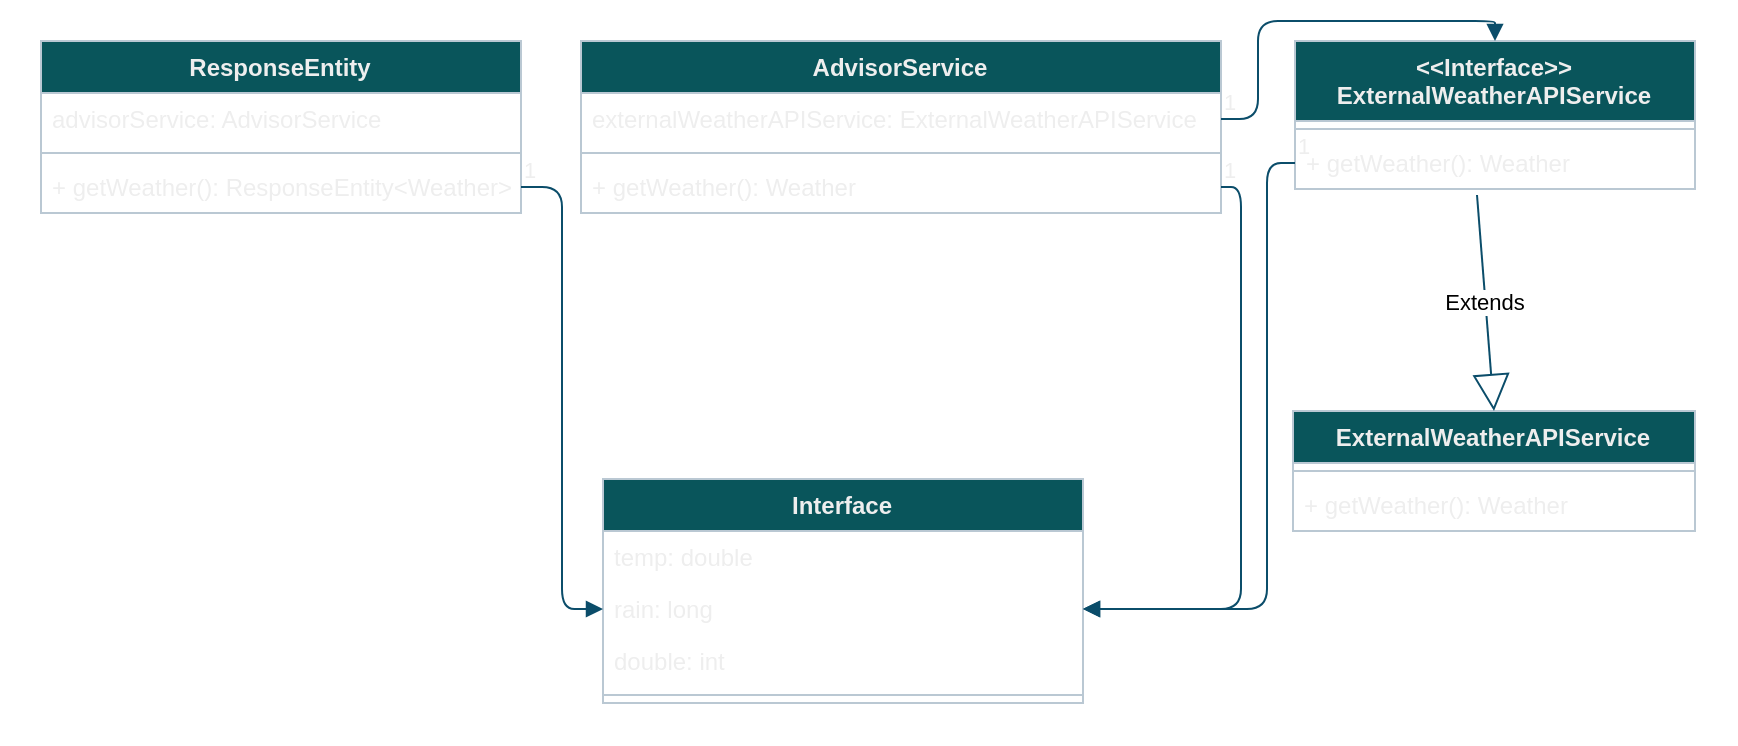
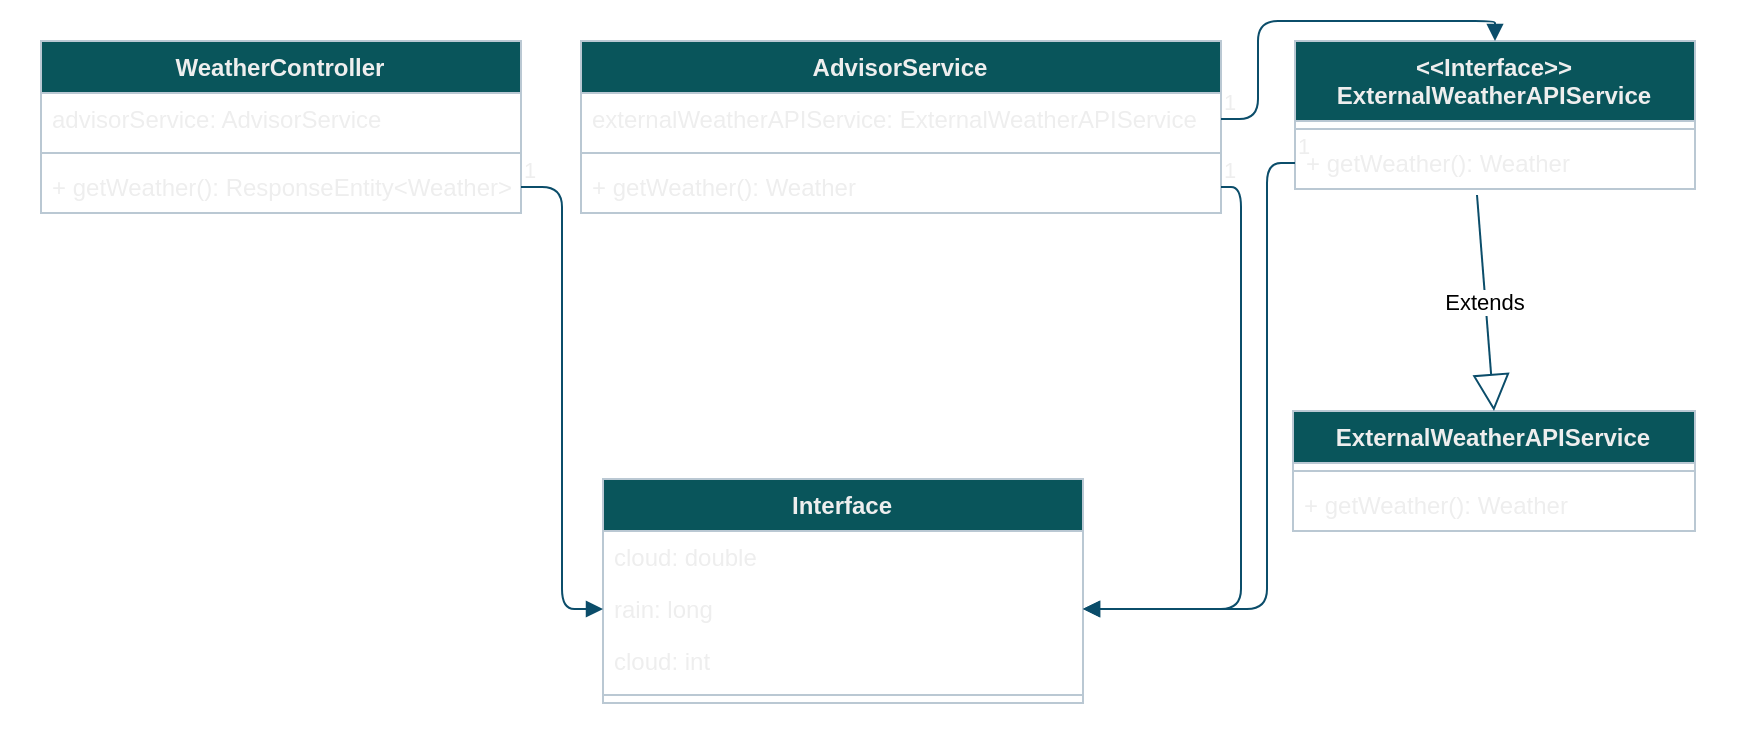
- <mxCell id="2" value="ResponseEntity" style="swimlane;fontStyle=1;align=center;verticalAlign=top;childLayout=stackLayout;horizontal=1;startSize=26;horizontalStack=0;resizeParent=1;resizeParentMax=0;resizeLast=0;collapsible=1;marginBottom=0;fillColor=#09555B;fontColor=#EEEEEE;strokeColor=#BAC8D3;" vertex="1" parent="1"><mxGeometry y="20" width="240" height="86" as="geometry" x="20" /></mxCell>
+ <mxCell id="2" value="WeatherController" style="swimlane;fontStyle=1;align=center;verticalAlign=top;childLayout=stackLayout;horizontal=1;startSize=26;horizontalStack=0;resizeParent=1;resizeParentMax=0;resizeLast=0;collapsible=1;marginBottom=0;fillColor=#09555B;fontColor=#EEEEEE;strokeColor=#BAC8D3;" vertex="1" parent="1"><mxGeometry y="20" width="240" height="86" as="geometry" x="20" /></mxCell>
- <mxCell id="17" value="temp: double" style="text;strokeColor=none;fillColor=none;align=left;verticalAlign=top;spacingLeft=4;spacingRight=4;overflow=hidden;rotatable=0;points=[[0,0.5],[1,0.5]];portConstraint=eastwest;fontColor=#EEEEEE;" vertex="1" parent="16"><mxGeometry y="26" width="240" height="26" as="geometry" /></mxCell>
+ <mxCell id="17" value="cloud: double" style="text;strokeColor=none;fillColor=none;align=left;verticalAlign=top;spacingLeft=4;spacingRight=4;overflow=hidden;rotatable=0;points=[[0,0.5],[1,0.5]];portConstraint=eastwest;fontColor=#EEEEEE;" vertex="1" parent="16"><mxGeometry y="26" width="240" height="26" as="geometry" /></mxCell>
- <mxCell id="19" value="double: int" style="text;strokeColor=none;fillColor=none;align=left;verticalAlign=top;spacingLeft=4;spacingRight=4;overflow=hidden;rotatable=0;points=[[0,0.5],[1,0.5]];portConstraint=eastwest;fontColor=#EEEEEE;" vertex="1" parent="16"><mxGeometry y="78" width="240" height="26" as="geometry" /></mxCell>
+ <mxCell id="19" value="cloud: int" style="text;strokeColor=none;fillColor=none;align=left;verticalAlign=top;spacingLeft=4;spacingRight=4;overflow=hidden;rotatable=0;points=[[0,0.5],[1,0.5]];portConstraint=eastwest;fontColor=#EEEEEE;" vertex="1" parent="16"><mxGeometry y="78" width="240" height="26" as="geometry" /></mxCell>
